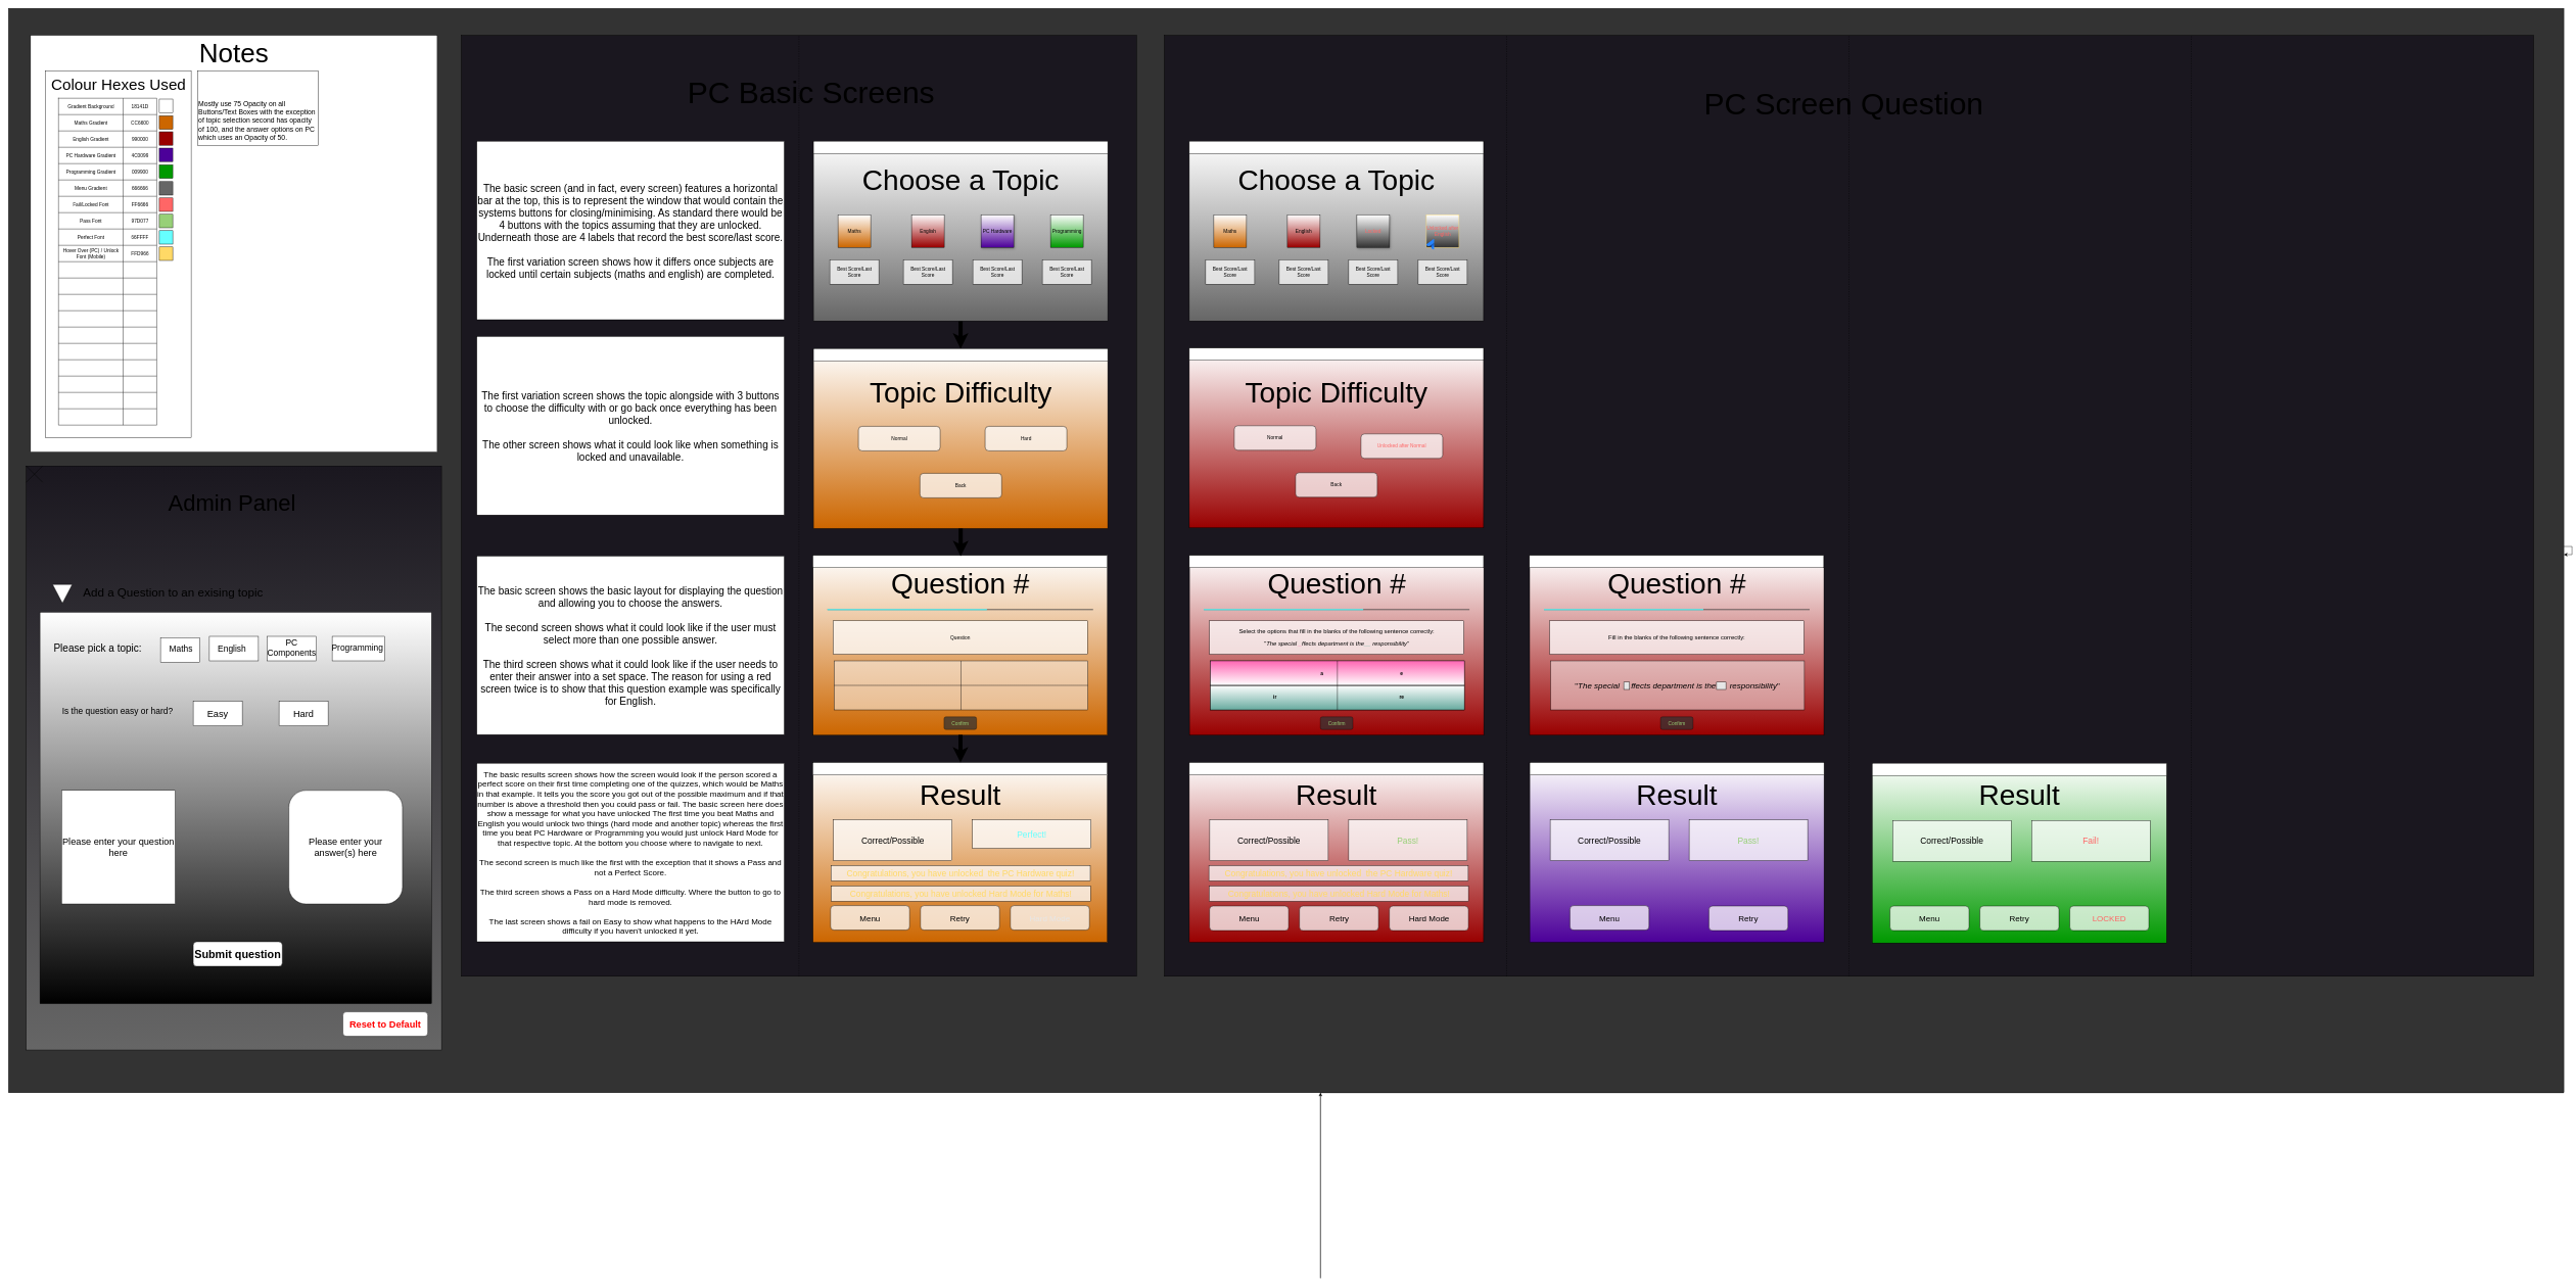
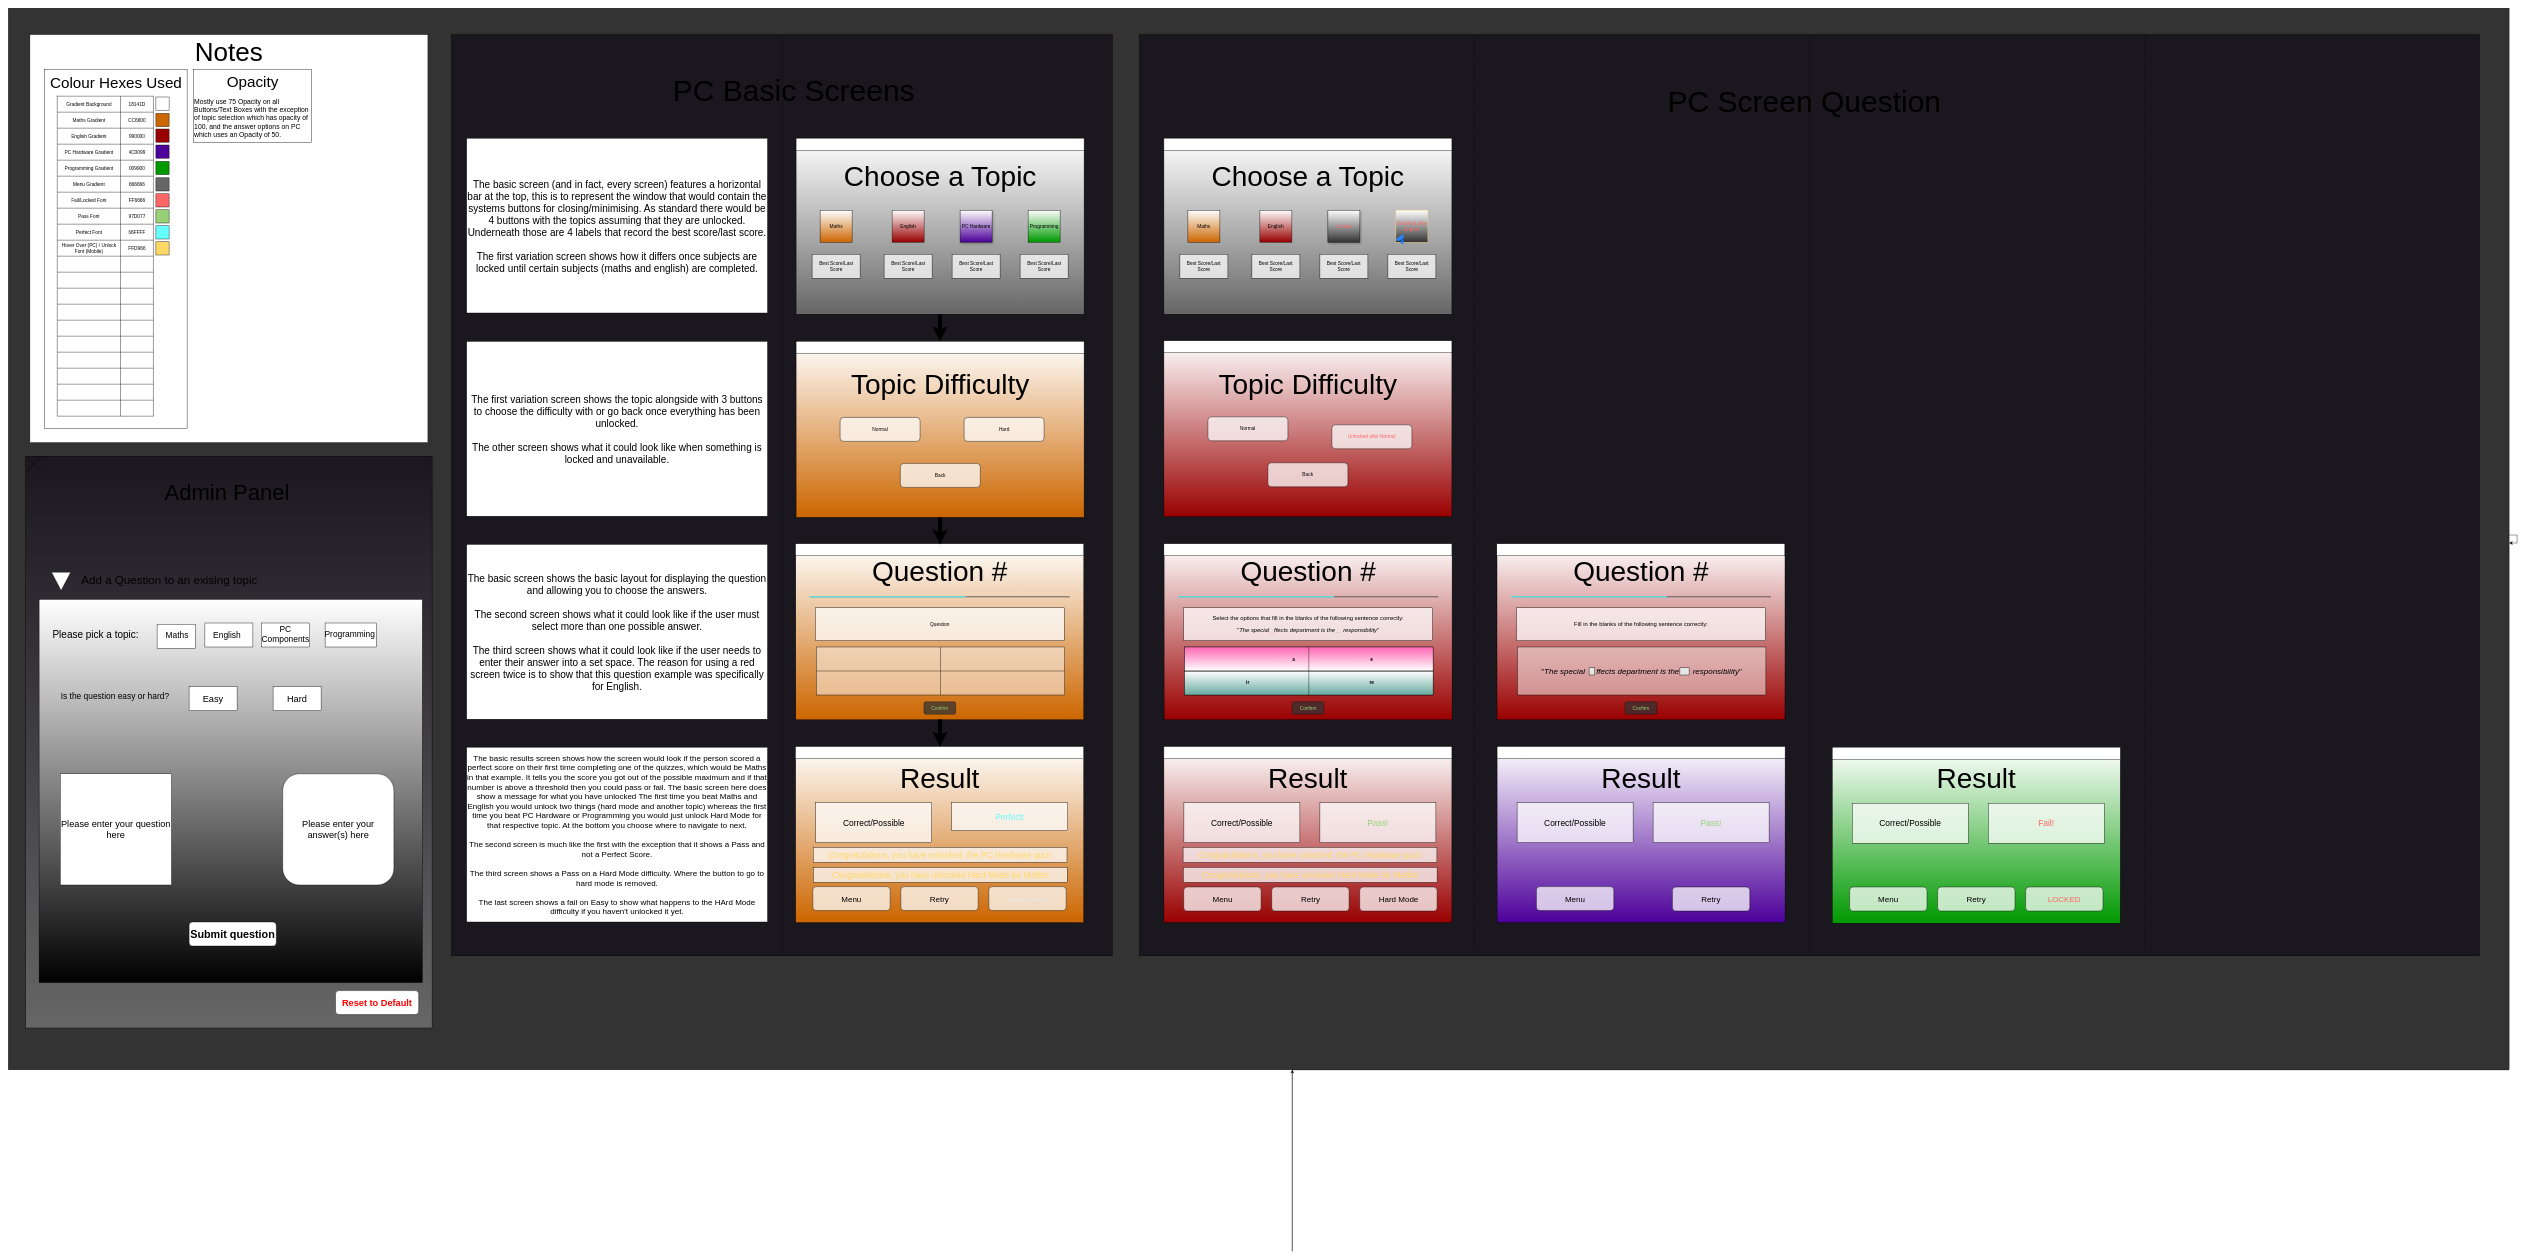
+ <mxCell id="158" value="&lt;font style=&quot;font-size: 38px;&quot;&gt;Opacity&lt;/font&gt;" style="text;html=1;align=center;verticalAlign=middle;whiteSpace=wrap;rounded=0;" parent="1" vertex="1"><mxGeometry x="487.5" y="189" width="286" height="30" as="geometry" /></mxCell>
- <mxCell id="159" value="&lt;font style=&quot;font-size: 17px;&quot;&gt;Mostly use 75 Opacity on all Buttons/Text Boxes with the exception of topic selection second has opacity of 100, and the answer options on PC which uses an Opacity of 50.&lt;/font&gt;" style="text;html=1;align=left;verticalAlign=middle;whiteSpace=wrap;rounded=0;" parent="1" vertex="1"><mxGeometry x="483" y="236" width="295" height="120" as="geometry" /></mxCell>
+ <mxCell id="159" value="&lt;font style=&quot;font-size: 17px;&quot;&gt;Mostly use 75 Opacity on all Buttons/Text Boxes with the exception of topic selection which has opacity of 100, and the answer options on PC which uses an Opacity of 50.&lt;/font&gt;" style="text;html=1;align=left;verticalAlign=middle;whiteSpace=wrap;rounded=0;" parent="1" vertex="1"><mxGeometry x="483" y="236" width="295" height="120" as="geometry" /></mxCell>
- <mxCell id="192" value="&lt;font style=&quot;font-size: 25px;&quot;&gt;The first variation screen shows the topic alongside with 3 buttons to choose the difficulty with or go back once everything has been unlocked.&lt;/font&gt;&lt;div&gt;&lt;font style=&quot;font-size: 25px;&quot;&gt;&lt;br&gt;&lt;/font&gt;&lt;/div&gt;&lt;div&gt;&lt;font style=&quot;font-size: 25px;&quot;&gt;The other screen shows what it could look like when something is locked and unavailable.&lt;/font&gt;&lt;/div&gt;" style="rounded=0;whiteSpace=wrap;html=1;" parent="1" vertex="1"><mxGeometry x="1166" y="823" width="752" height="437" as="geometry" /></mxCell>
+ <mxCell id="192" value="&lt;font style=&quot;font-size: 25px;&quot;&gt;The first variation screen shows the topic alongside with 3 buttons to choose the difficulty with or go back once everything has been unlocked.&lt;/font&gt;&lt;div&gt;&lt;font style=&quot;font-size: 25px;&quot;&gt;&lt;br&gt;&lt;/font&gt;&lt;/div&gt;&lt;div&gt;&lt;font style=&quot;font-size: 25px;&quot;&gt;The other screen shows what it could look like when something is locked and unavailable.&lt;/font&gt;&lt;/div&gt;" style="rounded=0;whiteSpace=wrap;html=1;" parent="1" vertex="1"><mxGeometry x="1166" y="853" width="752" height="437" as="geometry" /></mxCell>
